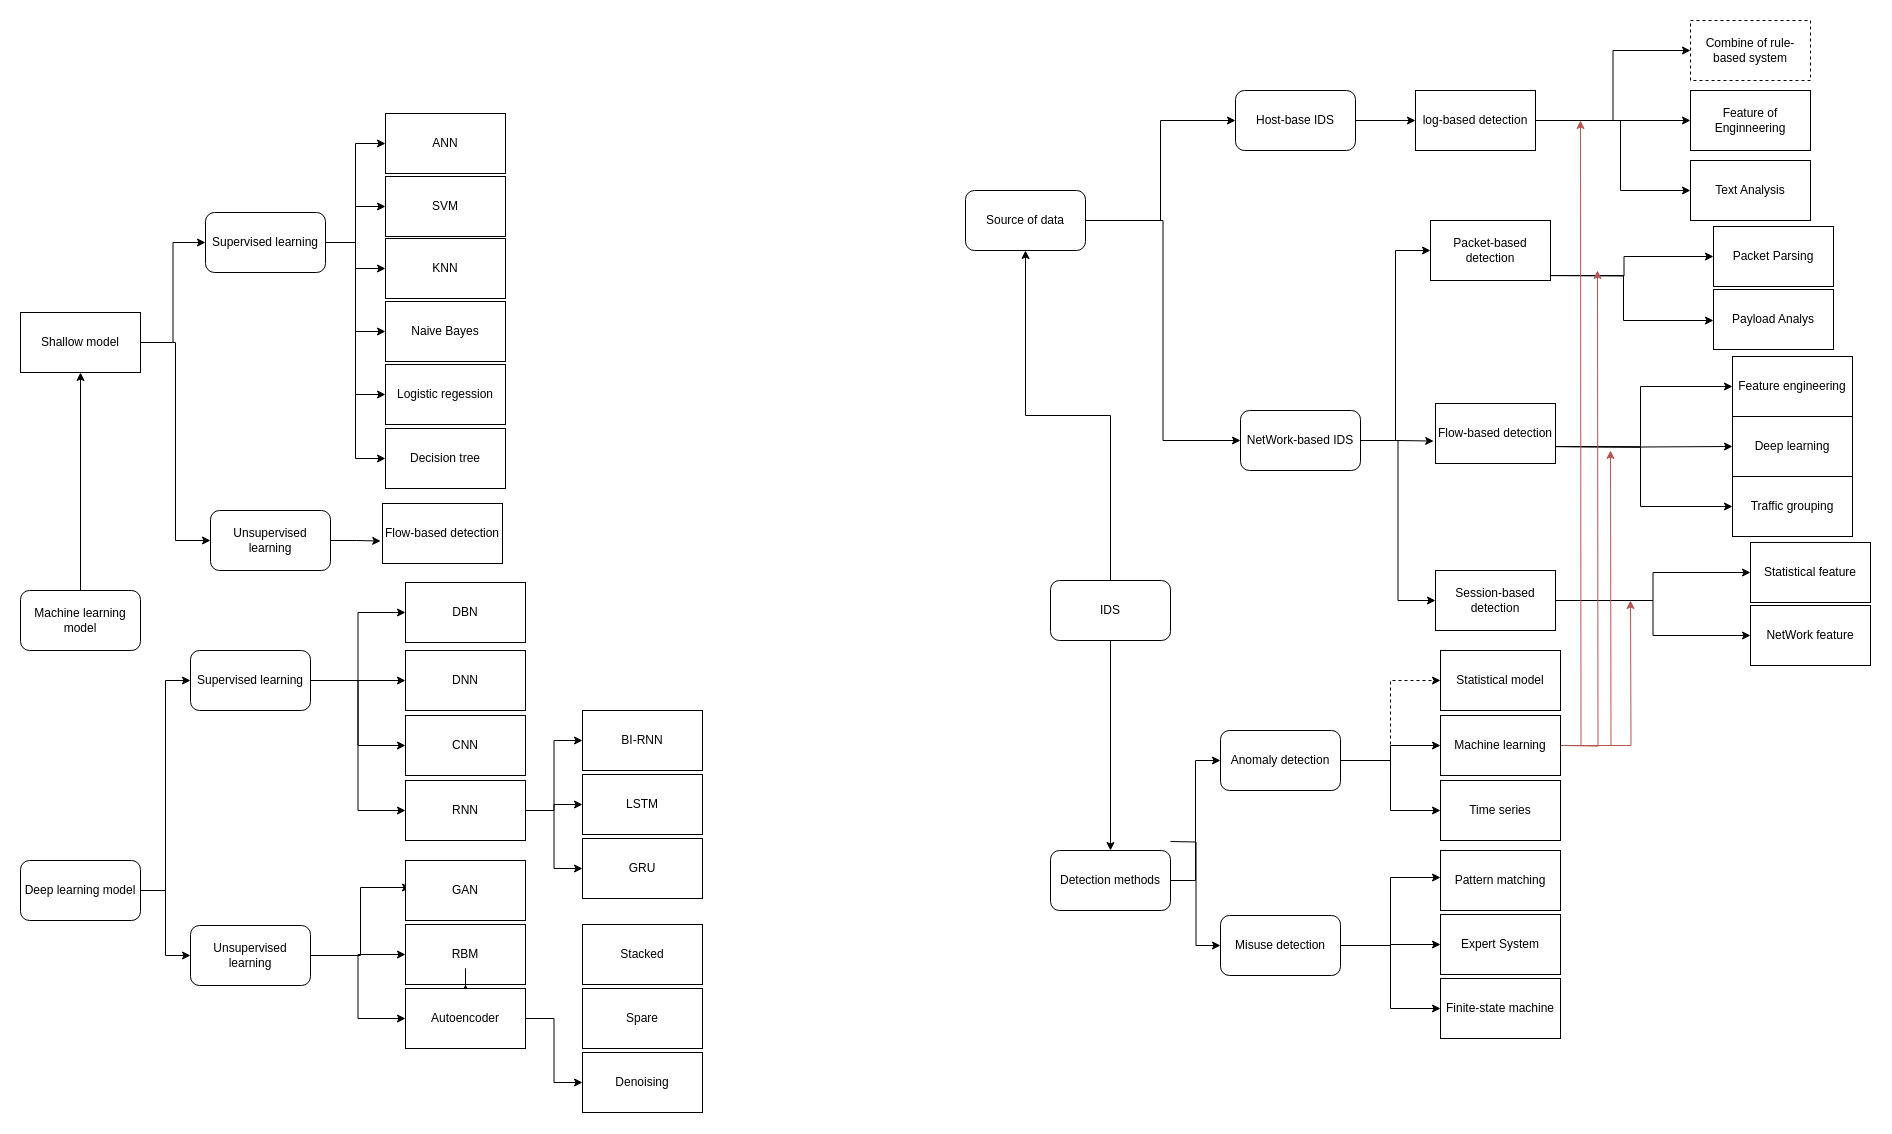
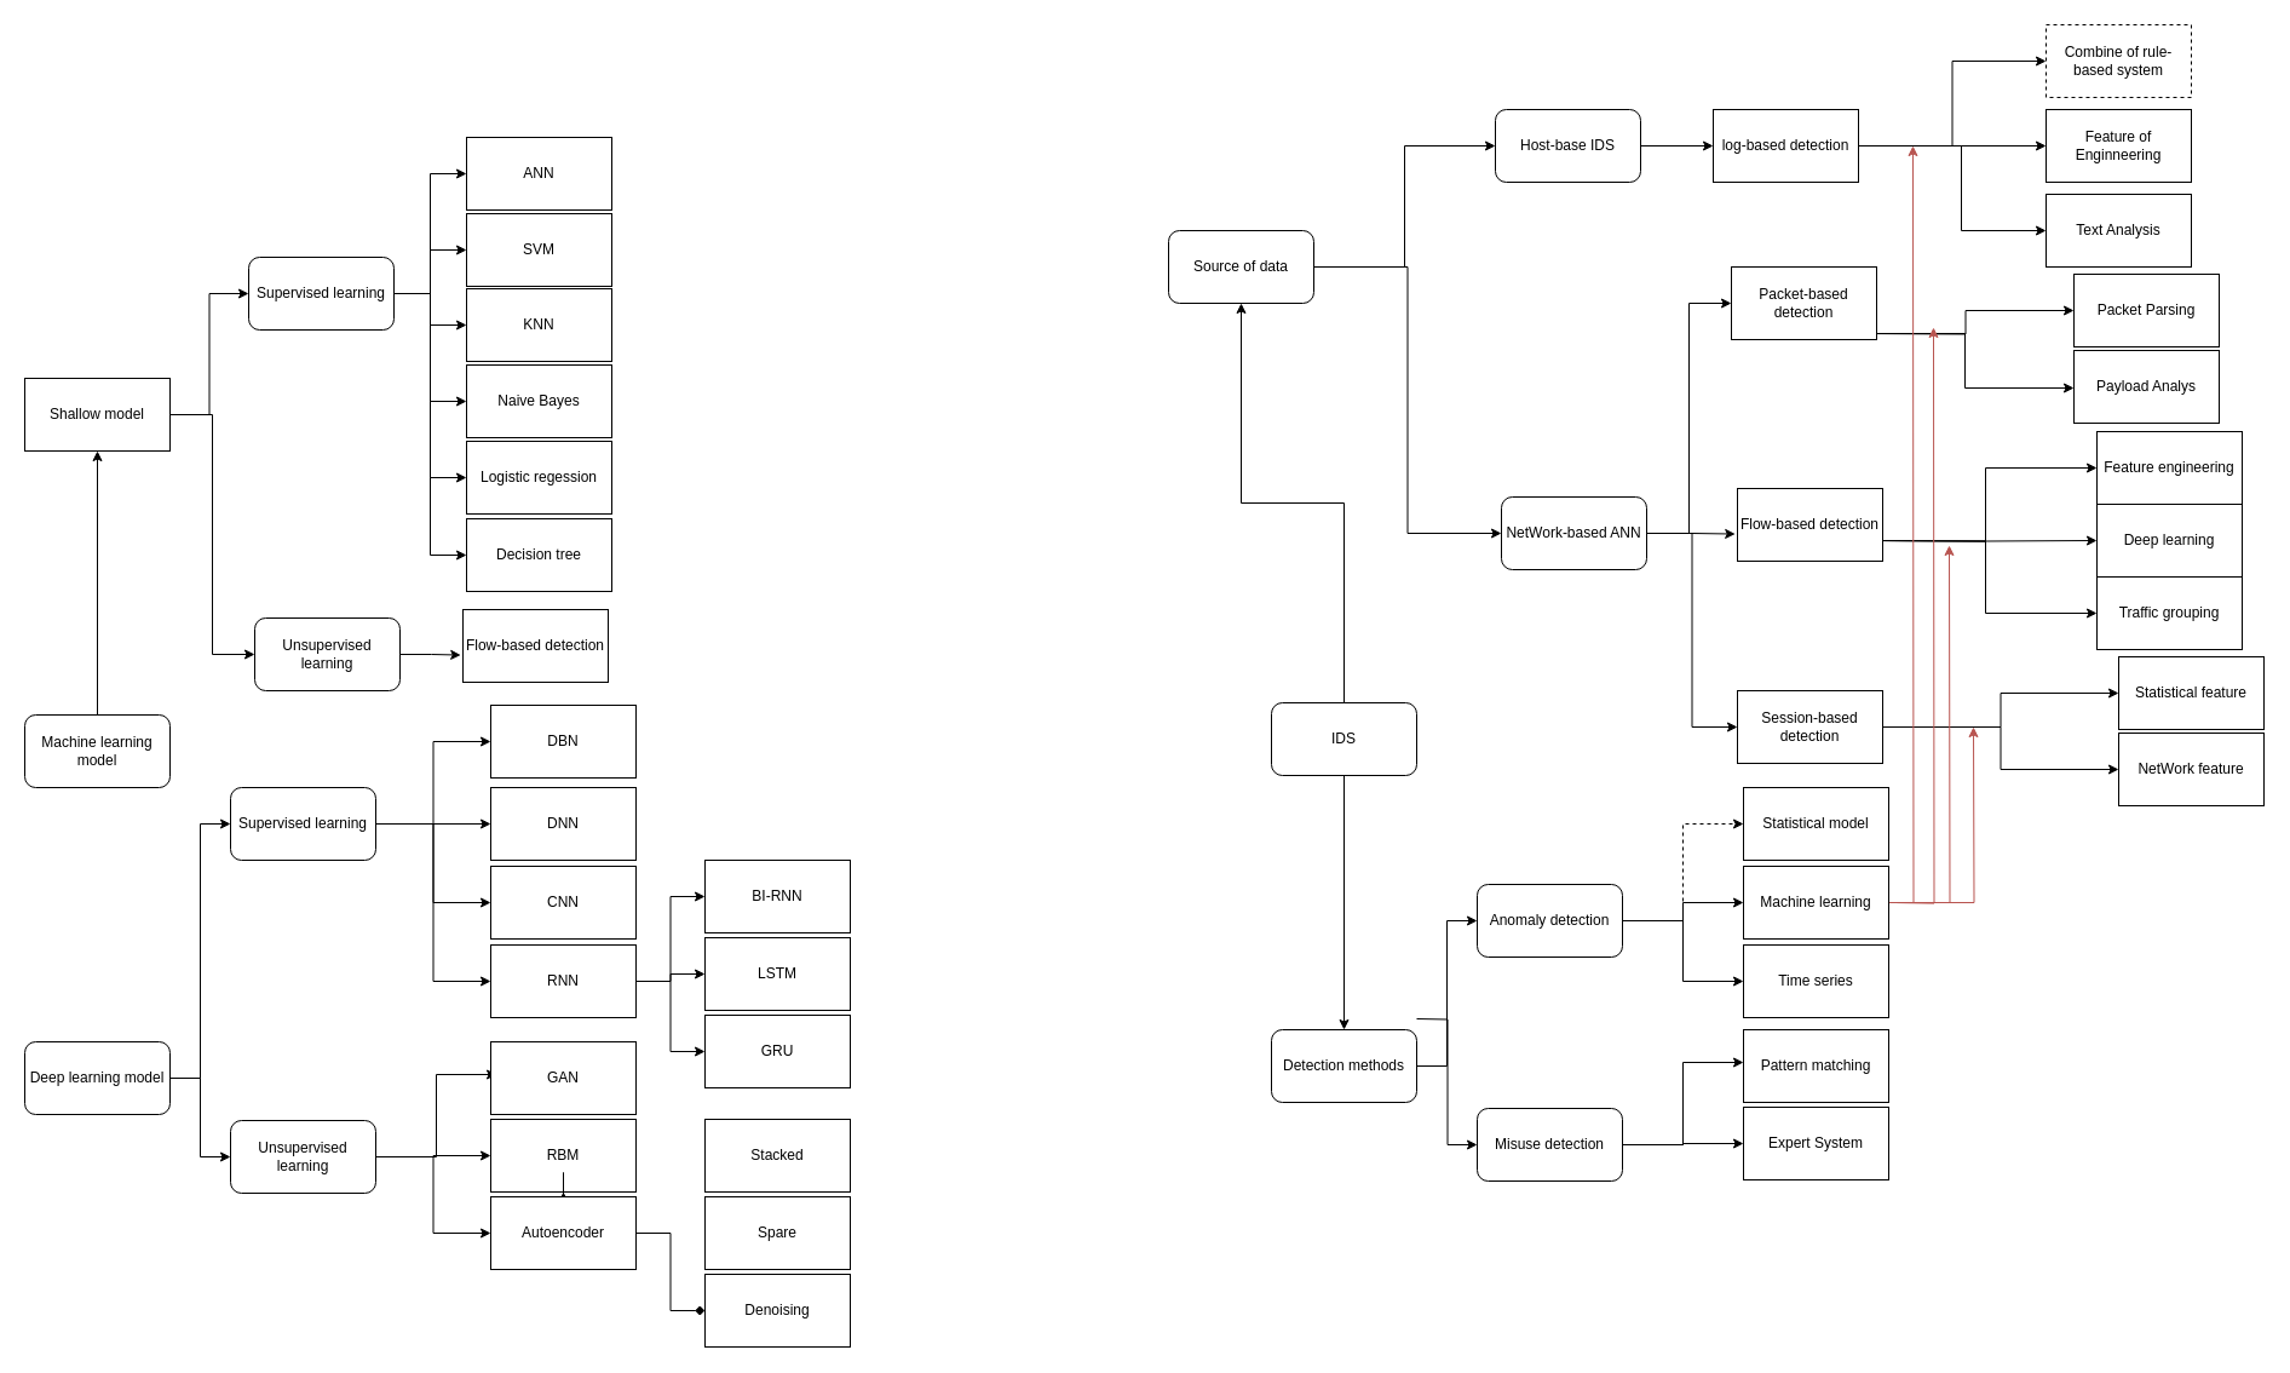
- <mxCell id="15" value="NetWork-based IDS" style="rounded=1;whiteSpace=wrap;html=1;" vertex="1" parent="1"><mxGeometry x="1240" y="410" width="120" height="60" as="geometry" /></mxCell>
+ <mxCell id="15" value="NetWork-based ANN" style="rounded=1;whiteSpace=wrap;html=1;" vertex="1" parent="1"><mxGeometry x="1240" y="410" width="120" height="60" as="geometry" /></mxCell>
- <mxCell id="18" style="edgeStyle=orthogonalEdgeStyle;rounded=0;orthogonalLoop=1;jettySize=auto;html=1;entryX=0;entryY=0.5;entryDx=0;entryDy=0;" edge="1" parent="1" source="19" target="57"><mxGeometry relative="1" as="geometry" /></mxCell>
- <mxCell id="57" value="Finite-state machine" style="rounded=0;whiteSpace=wrap;html=1;" vertex="1" parent="1"><mxGeometry x="1440" y="978" width="120" height="60" as="geometry" /></mxCell>
- <mxCell id="97" style="edgeStyle=orthogonalEdgeStyle;rounded=0;orthogonalLoop=1;jettySize=auto;html=1;entryX=0;entryY=0.5;entryDx=0;entryDy=0;" edge="1" parent="1" source="98" target="106"><mxGeometry relative="1" as="geometry" /></mxCell>
+ <mxCell id="97" style="edgeStyle=orthogonalEdgeStyle;rounded=0;orthogonalLoop=1;jettySize=auto;html=1;entryX=0;entryY=0.5;entryDx=0;entryDy=0;endArrow=diamond;" edge="1" parent="1" source="98" target="106"><mxGeometry relative="1" as="geometry" /></mxCell>
